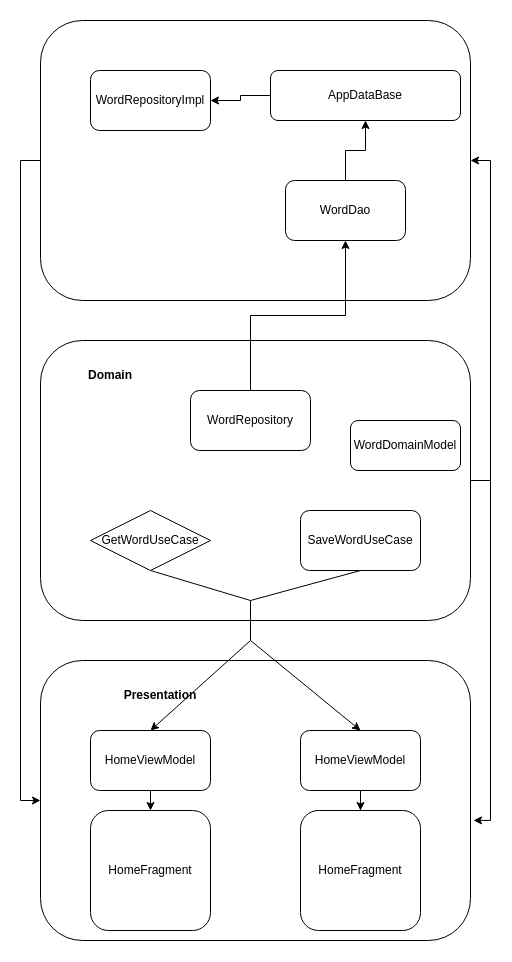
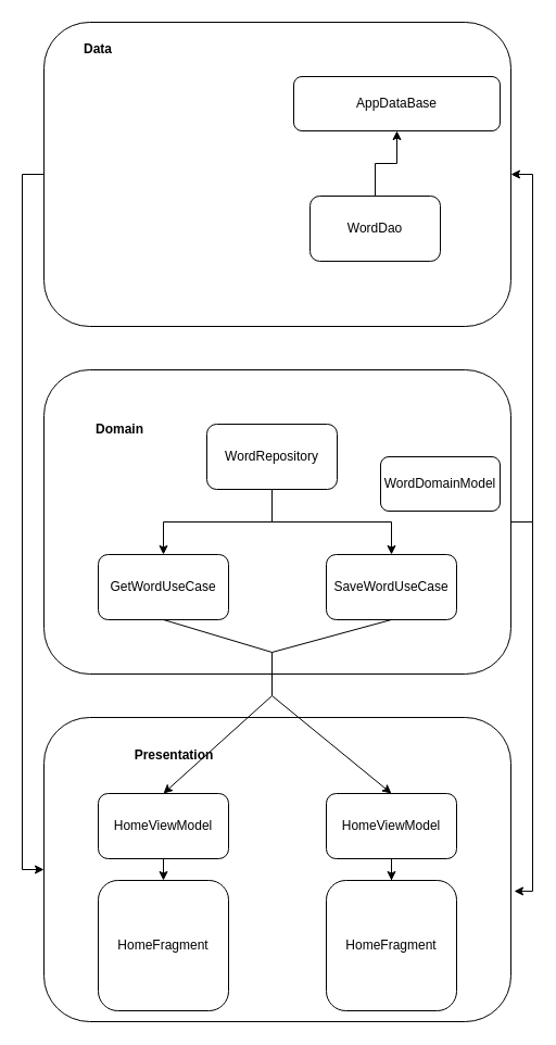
+ <mxCell id="27" value="&lt;b&gt;Data&lt;br&gt;&lt;/b&gt;" style="text;html=1;strokeColor=none;fillColor=none;align=center;verticalAlign=middle;whiteSpace=wrap;rounded=0;" vertex="1" parent="1"><mxGeometry x="50" y="30" width="80" height="30" as="geometry" /></mxCell>
- <mxCell id="29" style="edgeStyle=orthogonalEdgeStyle;rounded=0;orthogonalLoop=1;jettySize=auto;html=1;entryX=1;entryY=0.5;entryDx=0;entryDy=0;" edge="1" parent="1" source="30" target="28"><mxGeometry relative="1" as="geometry" /></mxCell>
- <mxCell id="28" value="WordRepositoryImpl" style="rounded=1;whiteSpace=wrap;html=1;fillColor=none;" vertex="1" parent="1"><mxGeometry x="90" y="70" width="120" height="60" as="geometry" /></mxCell>
- <mxCell id="24" style="edgeStyle=orthogonalEdgeStyle;rounded=0;orthogonalLoop=1;jettySize=auto;html=1;" edge="1" parent="1" source="25" target="32"><mxGeometry relative="1" as="geometry" /></mxCell>
+ <mxCell id="24" style="edgeStyle=orthogonalEdgeStyle;rounded=0;orthogonalLoop=1;jettySize=auto;html=1;entryX=0.5;entryY=0;entryDx=0;entryDy=0;" edge="1" parent="1" source="25" target="16"><mxGeometry relative="1" as="geometry" /></mxCell>
- <mxCell id="26" value="&lt;b&gt;Domain&lt;br&gt;&lt;/b&gt;" style="text;html=1;strokeColor=none;fillColor=none;align=center;verticalAlign=middle;whiteSpace=wrap;rounded=0;" vertex="1" parent="1"><mxGeometry x="70" y="360" width="80" height="30" as="geometry" /></mxCell>
+ <mxCell id="26" value="&lt;b&gt;Domain&lt;br&gt;&lt;/b&gt;" style="text;html=1;strokeColor=none;fillColor=none;align=center;verticalAlign=middle;whiteSpace=wrap;rounded=0;" vertex="1" parent="1"><mxGeometry x="70" y="380" width="80" height="30" as="geometry" /></mxCell>
+ <mxCell id="23" style="edgeStyle=orthogonalEdgeStyle;rounded=0;orthogonalLoop=1;jettySize=auto;html=1;exitX=0.5;exitY=1;exitDx=0;exitDy=0;entryX=0.5;entryY=0;entryDx=0;entryDy=0;" edge="1" parent="1" source="25" target="15"><mxGeometry relative="1" as="geometry" /></mxCell>
- <mxCell id="15" value="GetWordUseCase" style="rhombus;whiteSpace=wrap;html=1;fillColor=default;" vertex="1" parent="1"><mxGeometry x="90" y="510" width="120" height="60" as="geometry" /></mxCell>
+ <mxCell id="15" value="GetWordUseCase" style="rounded=1;whiteSpace=wrap;html=1;fillColor=default;" vertex="1" parent="1"><mxGeometry x="90" y="510" width="120" height="60" as="geometry" /></mxCell>
